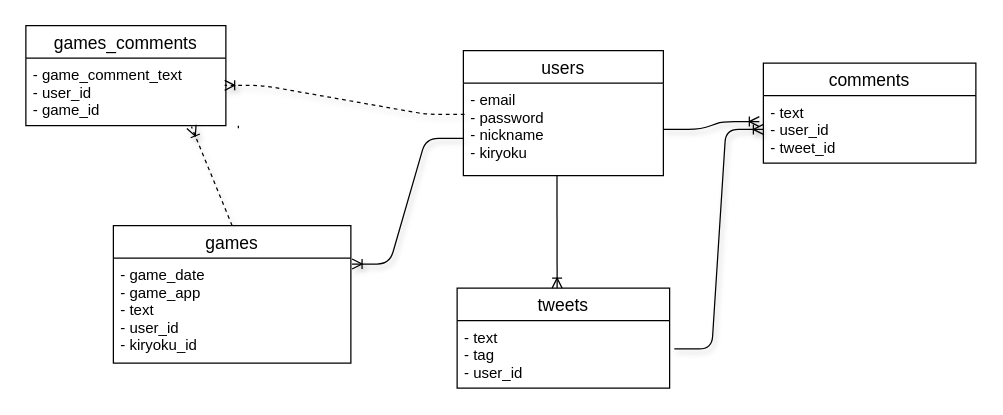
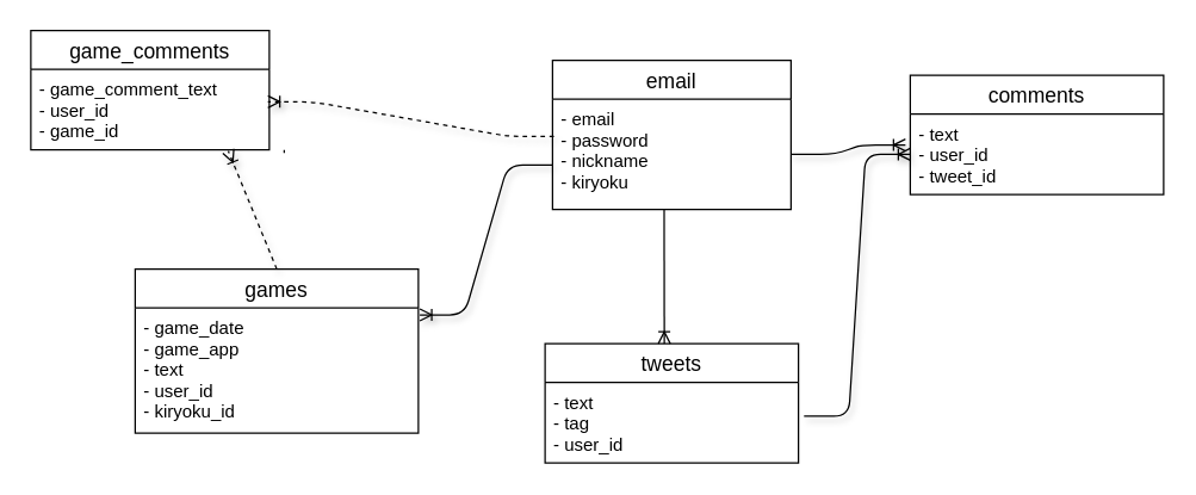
- <mxCell id="4" value="games_comments" style="swimlane;fontStyle=0;childLayout=stackLayout;horizontal=1;startSize=26;horizontalStack=0;resizeParent=1;resizeParentMax=0;resizeLast=0;collapsible=1;marginBottom=0;align=center;fontSize=14;" vertex="1" parent="1"><mxGeometry x="20" y="20" width="160" height="80" as="geometry" /></mxCell>
+ <mxCell id="4" value="game_comments" style="swimlane;fontStyle=0;childLayout=stackLayout;horizontal=1;startSize=26;horizontalStack=0;resizeParent=1;resizeParentMax=0;resizeLast=0;collapsible=1;marginBottom=0;align=center;fontSize=14;" vertex="1" parent="1"><mxGeometry x="20" y="20" width="160" height="80" as="geometry" /></mxCell>
- <mxCell id="2" value="users" style="swimlane;fontStyle=0;childLayout=stackLayout;horizontal=1;startSize=26;horizontalStack=0;resizeParent=1;resizeParentMax=0;resizeLast=0;collapsible=1;marginBottom=0;align=center;fontSize=14;" vertex="1" parent="1"><mxGeometry x="370" y="40" width="160" height="100" as="geometry" /></mxCell>
+ <mxCell id="2" value="email" style="swimlane;fontStyle=0;childLayout=stackLayout;horizontal=1;startSize=26;horizontalStack=0;resizeParent=1;resizeParentMax=0;resizeLast=0;collapsible=1;marginBottom=0;align=center;fontSize=14;" vertex="1" parent="1"><mxGeometry x="370" y="40" width="160" height="100" as="geometry" /></mxCell>
